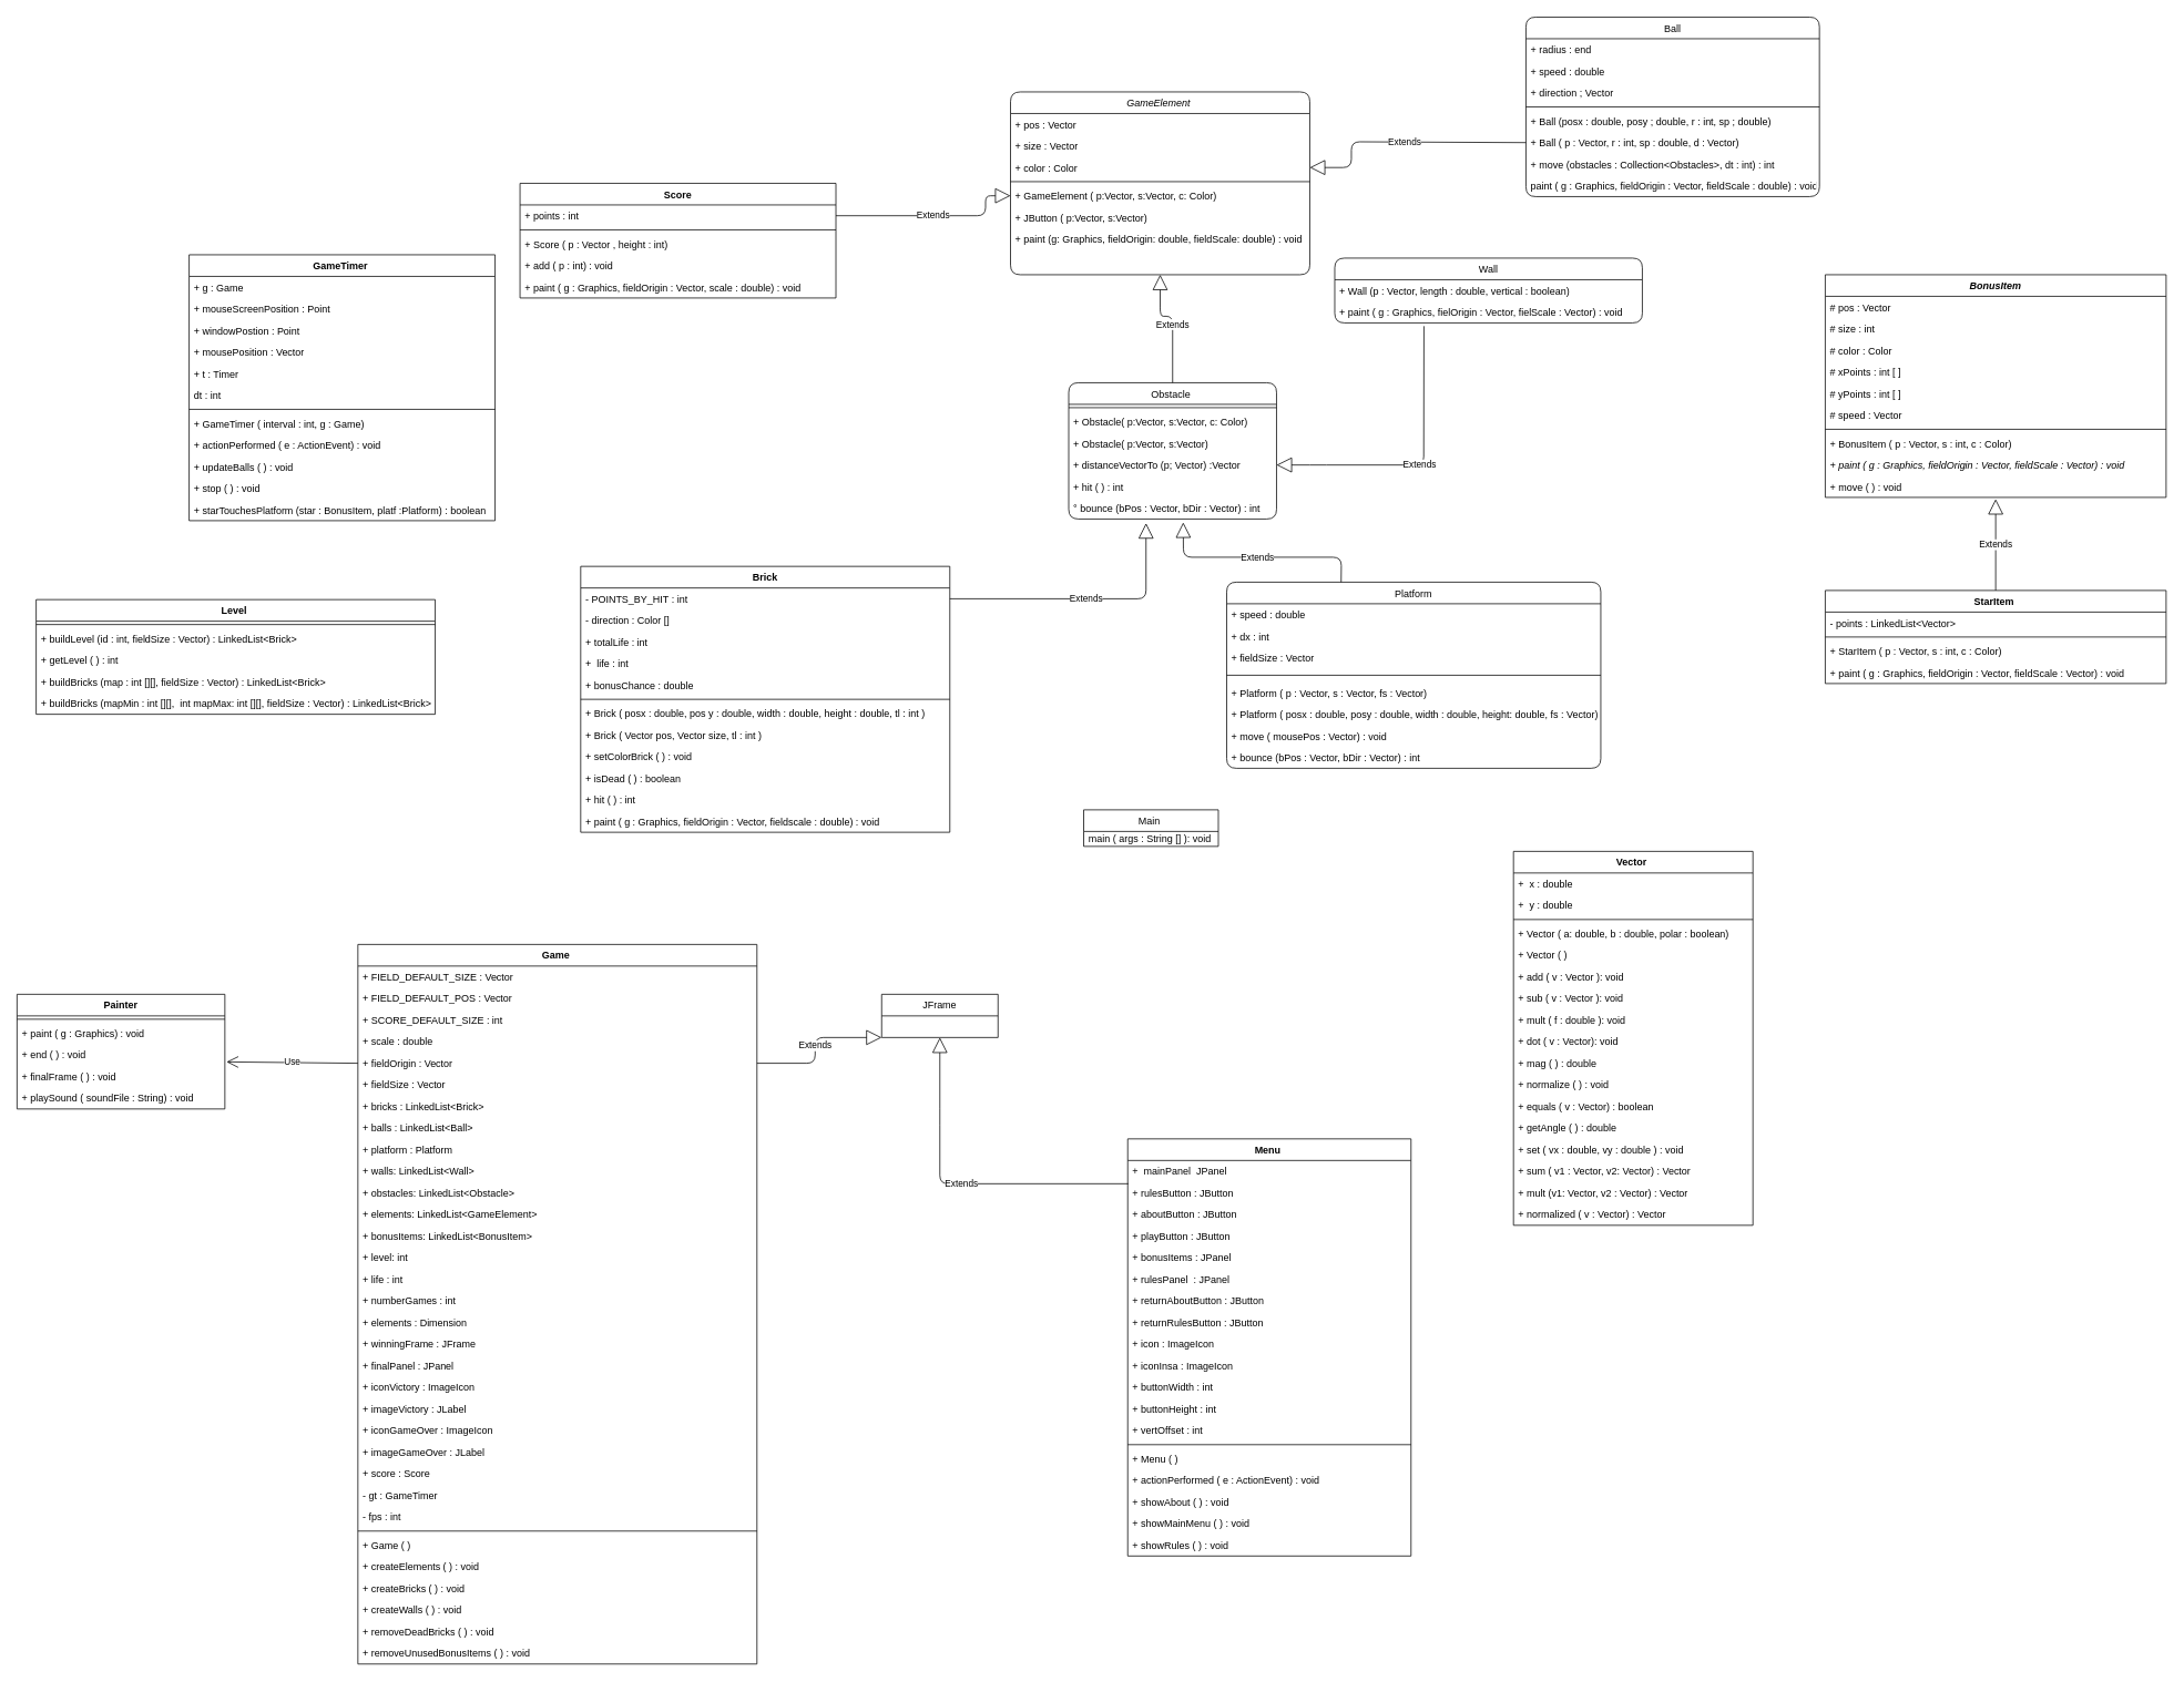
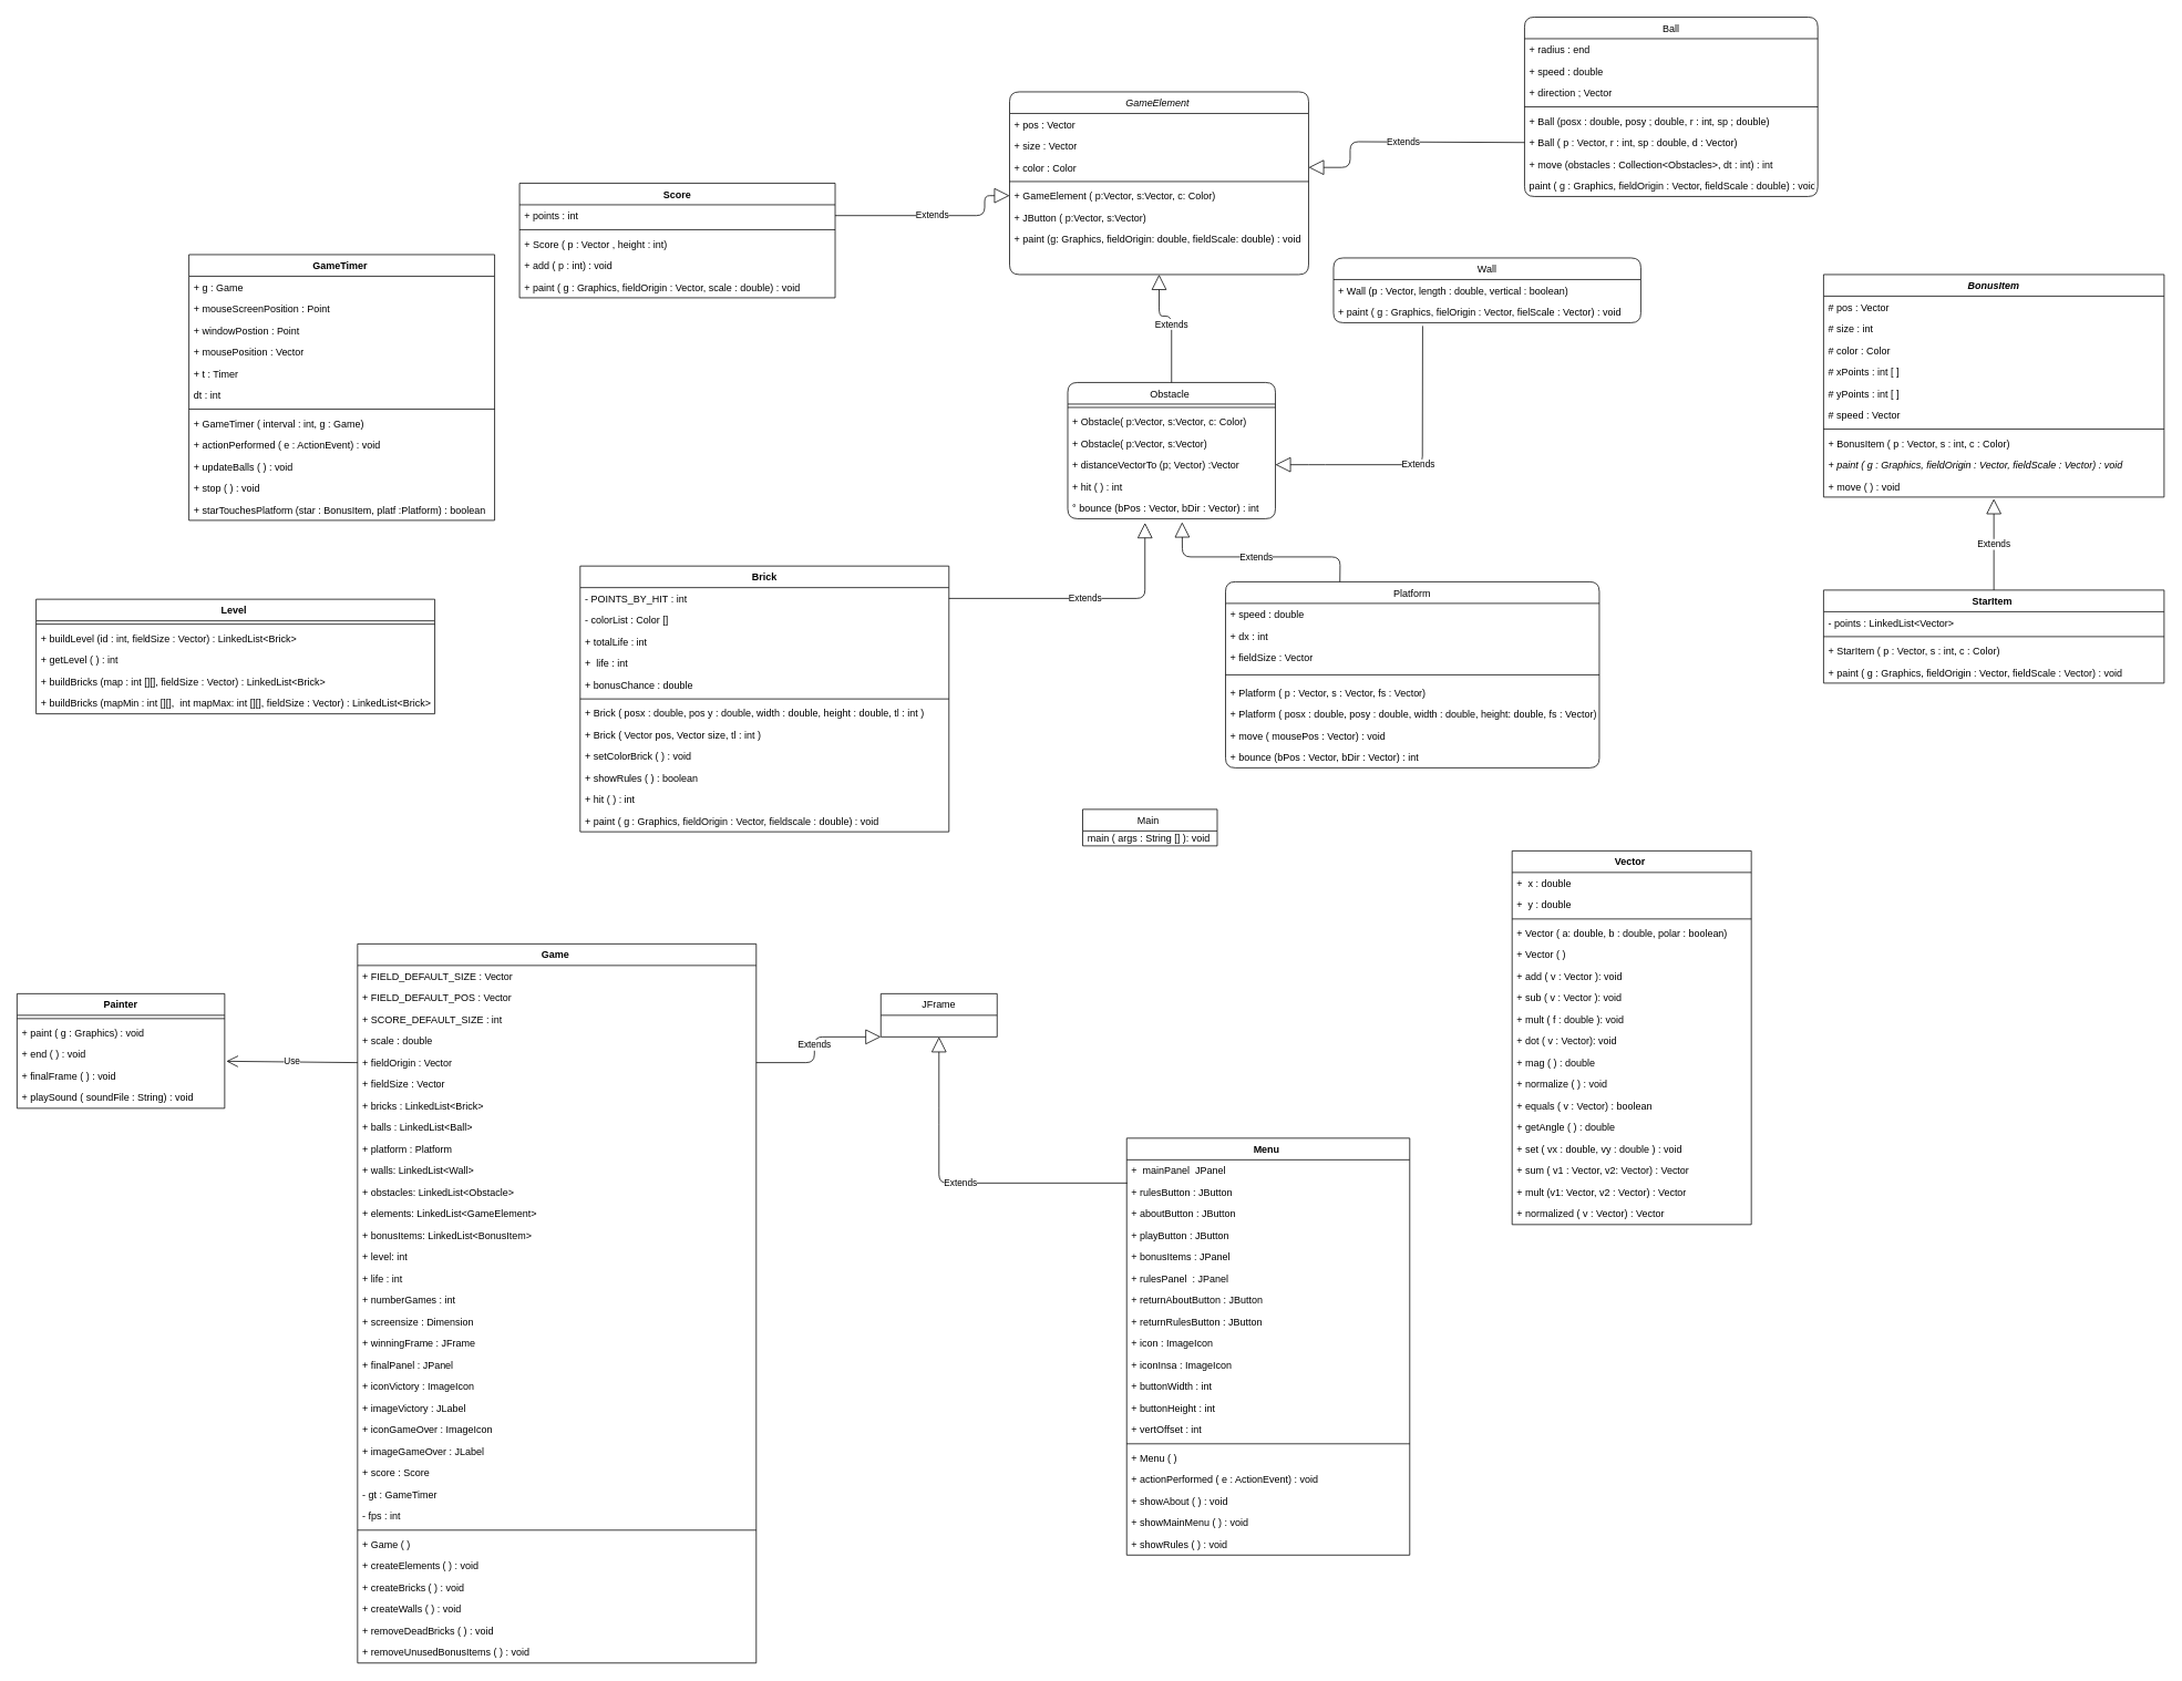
- <mxCell id="170" value="- direction : Color []" style="text;strokeColor=none;fillColor=none;align=left;verticalAlign=top;spacingLeft=4;spacingRight=4;overflow=hidden;rotatable=0;points=[[0,0.5],[1,0.5]];portConstraint=eastwest;" parent="168" vertex="1"><mxGeometry y="52" width="444" height="26" as="geometry" /></mxCell>
+ <mxCell id="170" value="- colorList : Color []" style="text;strokeColor=none;fillColor=none;align=left;verticalAlign=top;spacingLeft=4;spacingRight=4;overflow=hidden;rotatable=0;points=[[0,0.5],[1,0.5]];portConstraint=eastwest;" parent="168" vertex="1"><mxGeometry y="52" width="444" height="26" as="geometry" /></mxCell>
- <mxCell id="178" value="+ isDead ( ) : boolean " style="text;strokeColor=none;fillColor=none;align=left;verticalAlign=top;spacingLeft=4;spacingRight=4;overflow=hidden;rotatable=0;points=[[0,0.5],[1,0.5]];portConstraint=eastwest;" parent="168" vertex="1"><mxGeometry y="242" width="444" height="26" as="geometry" /></mxCell>
+ <mxCell id="178" value="+ showRules ( ) : boolean " style="text;strokeColor=none;fillColor=none;align=left;verticalAlign=top;spacingLeft=4;spacingRight=4;overflow=hidden;rotatable=0;points=[[0,0.5],[1,0.5]];portConstraint=eastwest;" parent="168" vertex="1"><mxGeometry y="242" width="444" height="26" as="geometry" /></mxCell>
- <mxCell id="96" value="+ elements : Dimension" style="text;strokeColor=none;fillColor=none;align=left;verticalAlign=top;spacingLeft=4;spacingRight=4;overflow=hidden;rotatable=0;points=[[0,0.5],[1,0.5]];portConstraint=eastwest;" parent="79" vertex="1"><mxGeometry y="442" width="480" height="26" as="geometry" /></mxCell>
+ <mxCell id="96" value="+ screensize : Dimension" style="text;strokeColor=none;fillColor=none;align=left;verticalAlign=top;spacingLeft=4;spacingRight=4;overflow=hidden;rotatable=0;points=[[0,0.5],[1,0.5]];portConstraint=eastwest;" parent="79" vertex="1"><mxGeometry y="442" width="480" height="26" as="geometry" /></mxCell>
